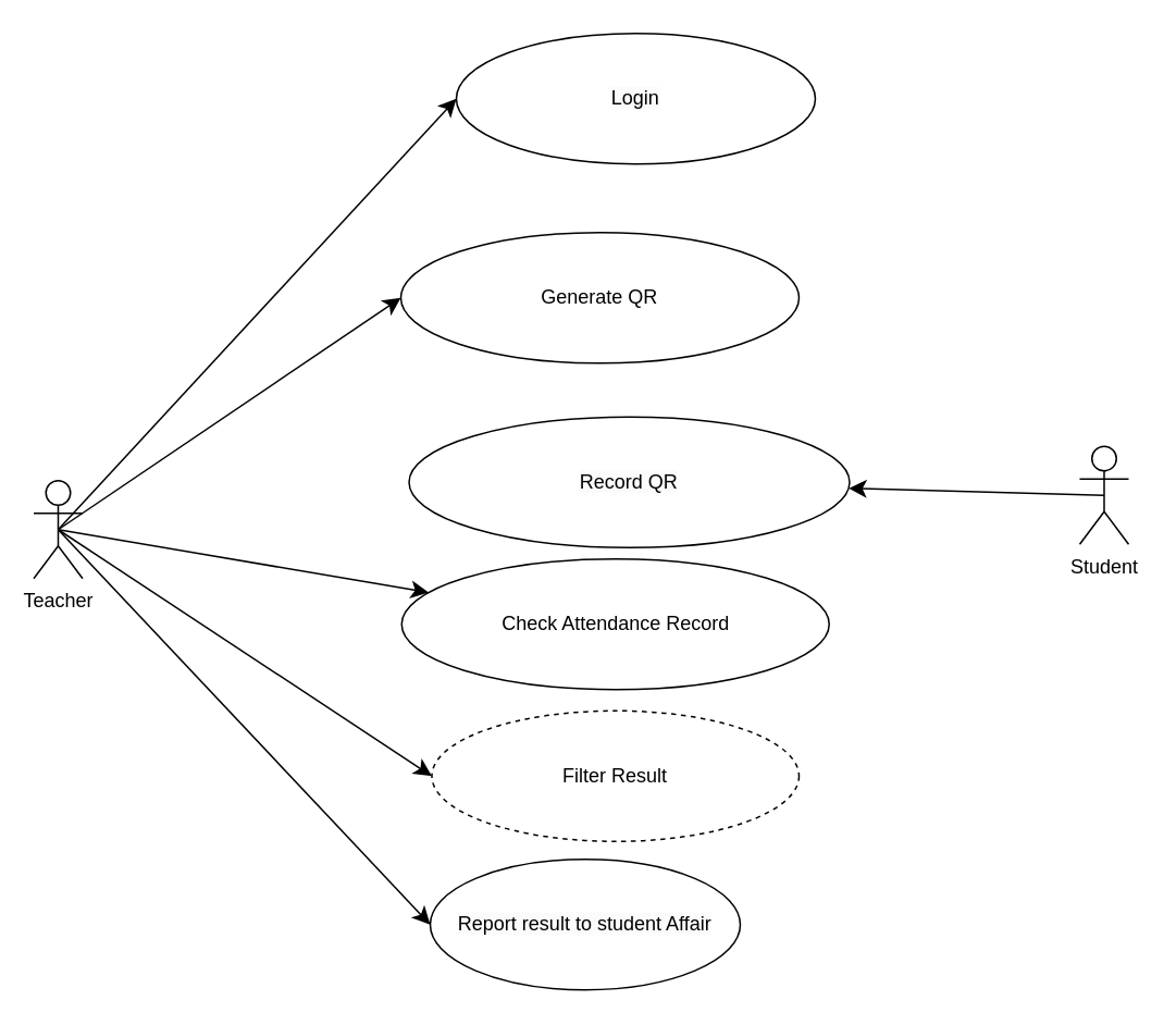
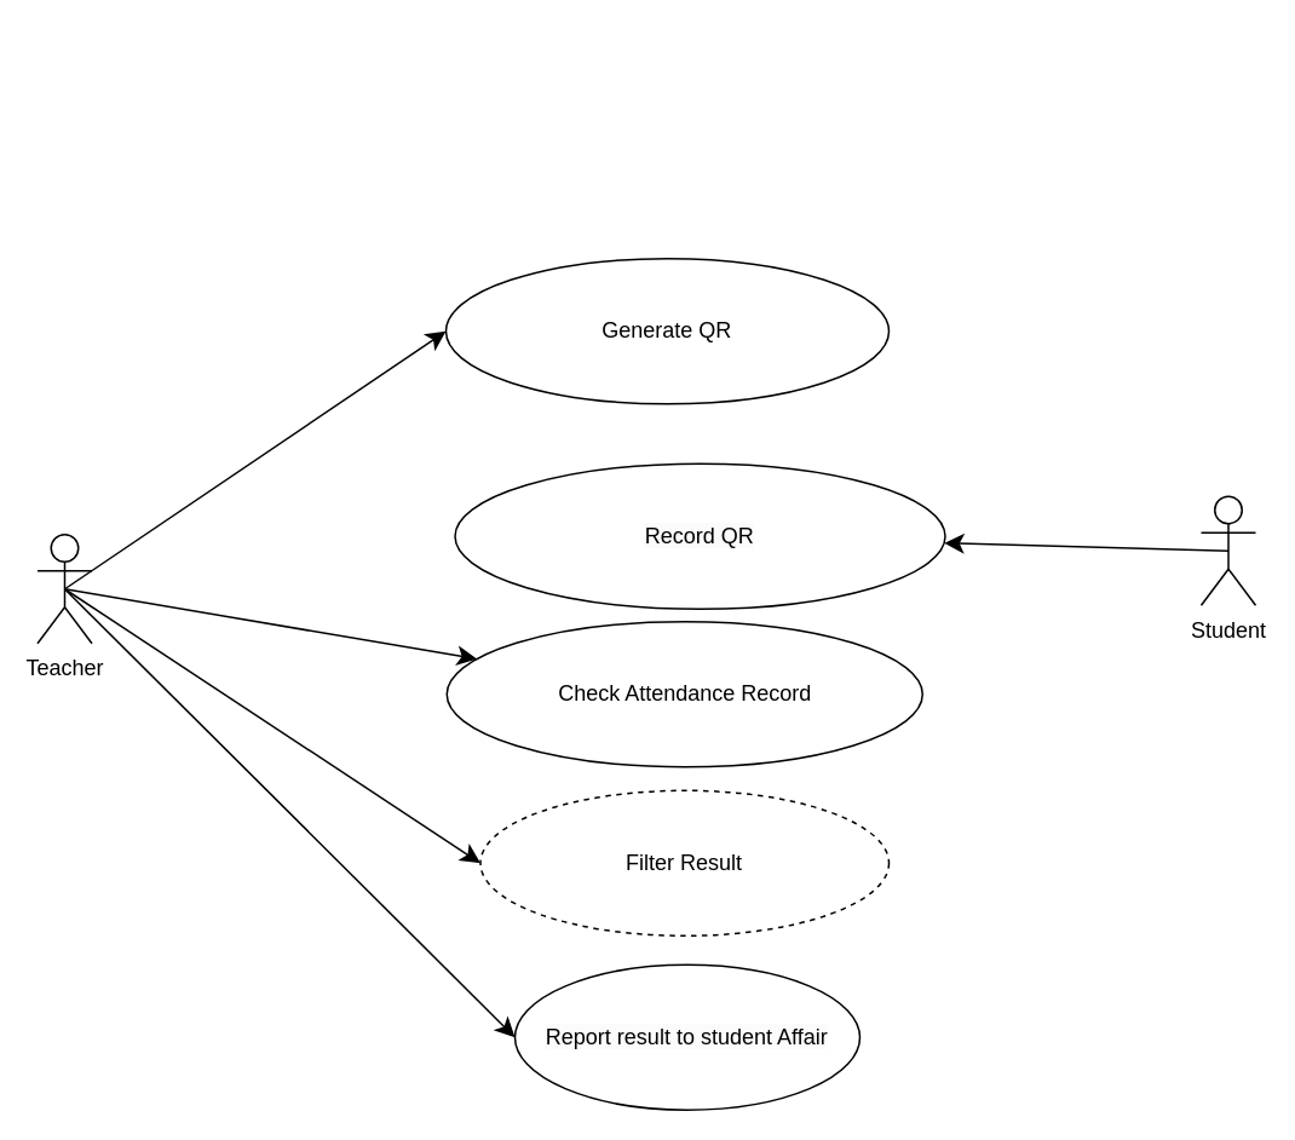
- <mxCell id="14" value="&lt;span style=&quot;background-color: rgb(251, 251, 251);&quot;&gt;Login&lt;/span&gt;" style="ellipse;whiteSpace=wrap;html=1;" vertex="1" parent="1"><mxGeometry x="279" y="20" width="220" height="80" as="geometry" /></mxCell>
- <mxCell id="15" style="edgeStyle=none;curved=1;rounded=0;orthogonalLoop=1;jettySize=auto;html=1;exitX=0.5;exitY=0.5;exitDx=0;exitDy=0;exitPerimeter=0;entryX=0;entryY=0.5;entryDx=0;entryDy=0;fontSize=12;startSize=8;endSize=8;" edge="1" parent="1" source="7" target="14"><mxGeometry relative="1" as="geometry" /></mxCell>
- <mxCell id="11" value="&lt;span style=&quot;background-color: rgb(251, 251, 251);&quot;&gt;Report result to student Affair&lt;/span&gt;" style="ellipse;whiteSpace=wrap;html=1;" vertex="1" parent="1"><mxGeometry x="263" y="526" width="190" height="80" as="geometry" /></mxCell>
+ <mxCell id="11" value="&lt;span style=&quot;background-color: rgb(251, 251, 251);&quot;&gt;Report result to student Affair&lt;/span&gt;" style="ellipse;whiteSpace=wrap;html=1;" vertex="1" parent="1"><mxGeometry x="283" y="531" width="190" height="80" as="geometry" /></mxCell>
